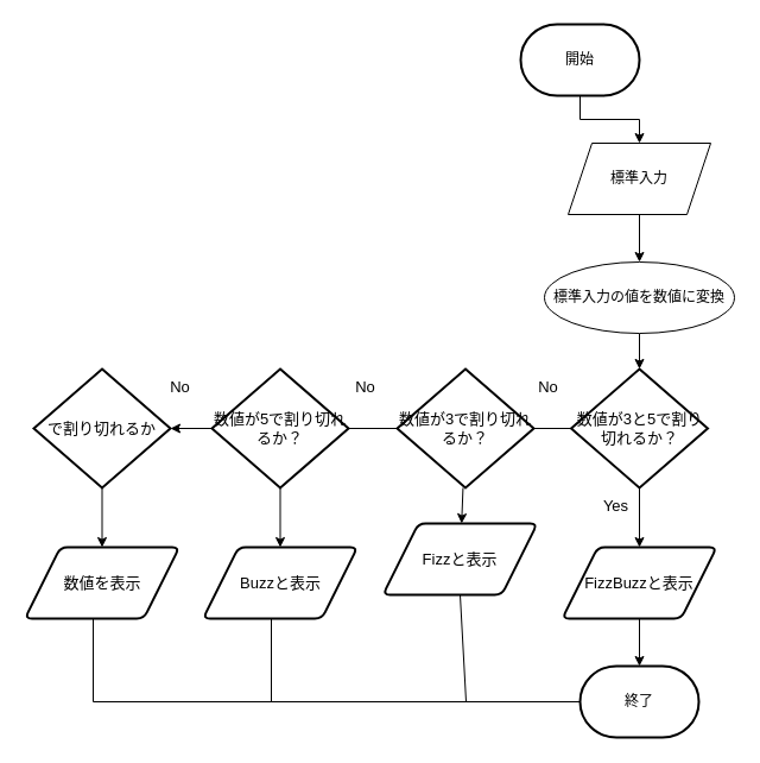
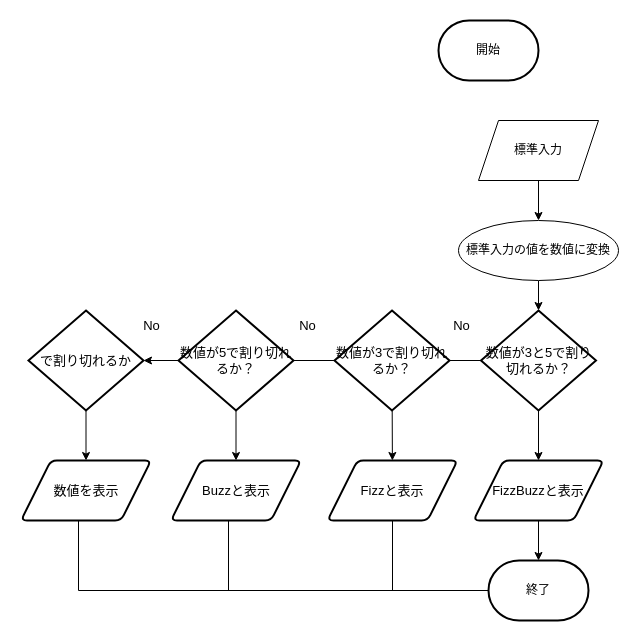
- <mxCell id="2" value="" style="edgeStyle=orthogonalEdgeStyle;rounded=0;orthogonalLoop=1;jettySize=auto;html=1;" edge="1" parent="1" source="3" target="6"><mxGeometry relative="1" as="geometry" /></mxCell>
- <mxCell id="14" value="Yes" style="text;html=1;align=center;verticalAlign=middle;resizable=0;points=[];autosize=1;strokeColor=none;fillColor=none;fontSize=13;" vertex="1" parent="1"><mxGeometry x="498" y="410" width="40" height="30" as="geometry" /></mxCell>
- <mxCell id="22" value="Fizzと表示" style="shape=parallelogram;html=1;strokeWidth=2;perimeter=parallelogramPerimeter;whiteSpace=wrap;rounded=1;arcSize=12;size=0.23;fontSize=13;" vertex="1" parent="1"><mxGeometry x="322" y="440" width="130" height="60" as="geometry" /></mxCell>
+ <mxCell id="22" value="Fizzと表示" style="shape=parallelogram;html=1;strokeWidth=2;perimeter=parallelogramPerimeter;whiteSpace=wrap;rounded=1;arcSize=12;size=0.23;fontSize=13;" vertex="1" parent="1"><mxGeometry x="327" y="460" width="130" height="60" as="geometry" /></mxCell>
